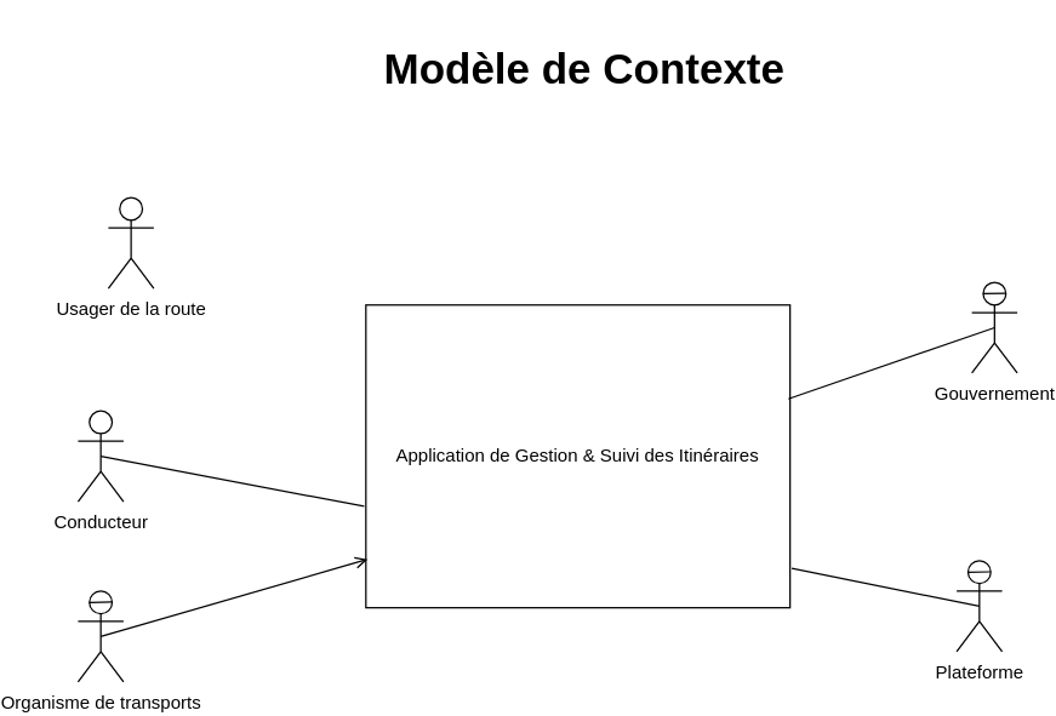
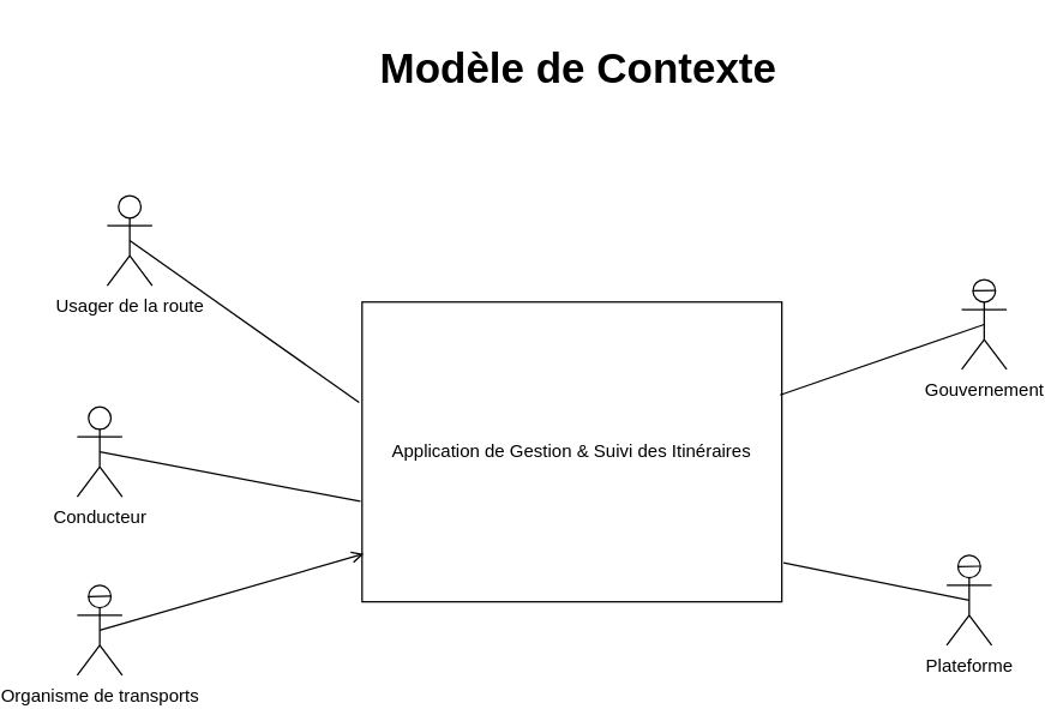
+ <mxCell id="5" value="" style="endArrow=none;html=1;exitX=0.5;exitY=0.5;exitDx=0;exitDy=0;exitPerimeter=0;entryX=-0.007;entryY=0.335;entryDx=0;entryDy=0;entryPerimeter=0;" parent="1" source="3" target="2" edge="1"><mxGeometry width="50" height="50" relative="1" as="geometry"><mxPoint x="118" y="356" as="sourcePoint" /><mxPoint x="168" y="306" as="targetPoint" /></mxGeometry></mxCell>
